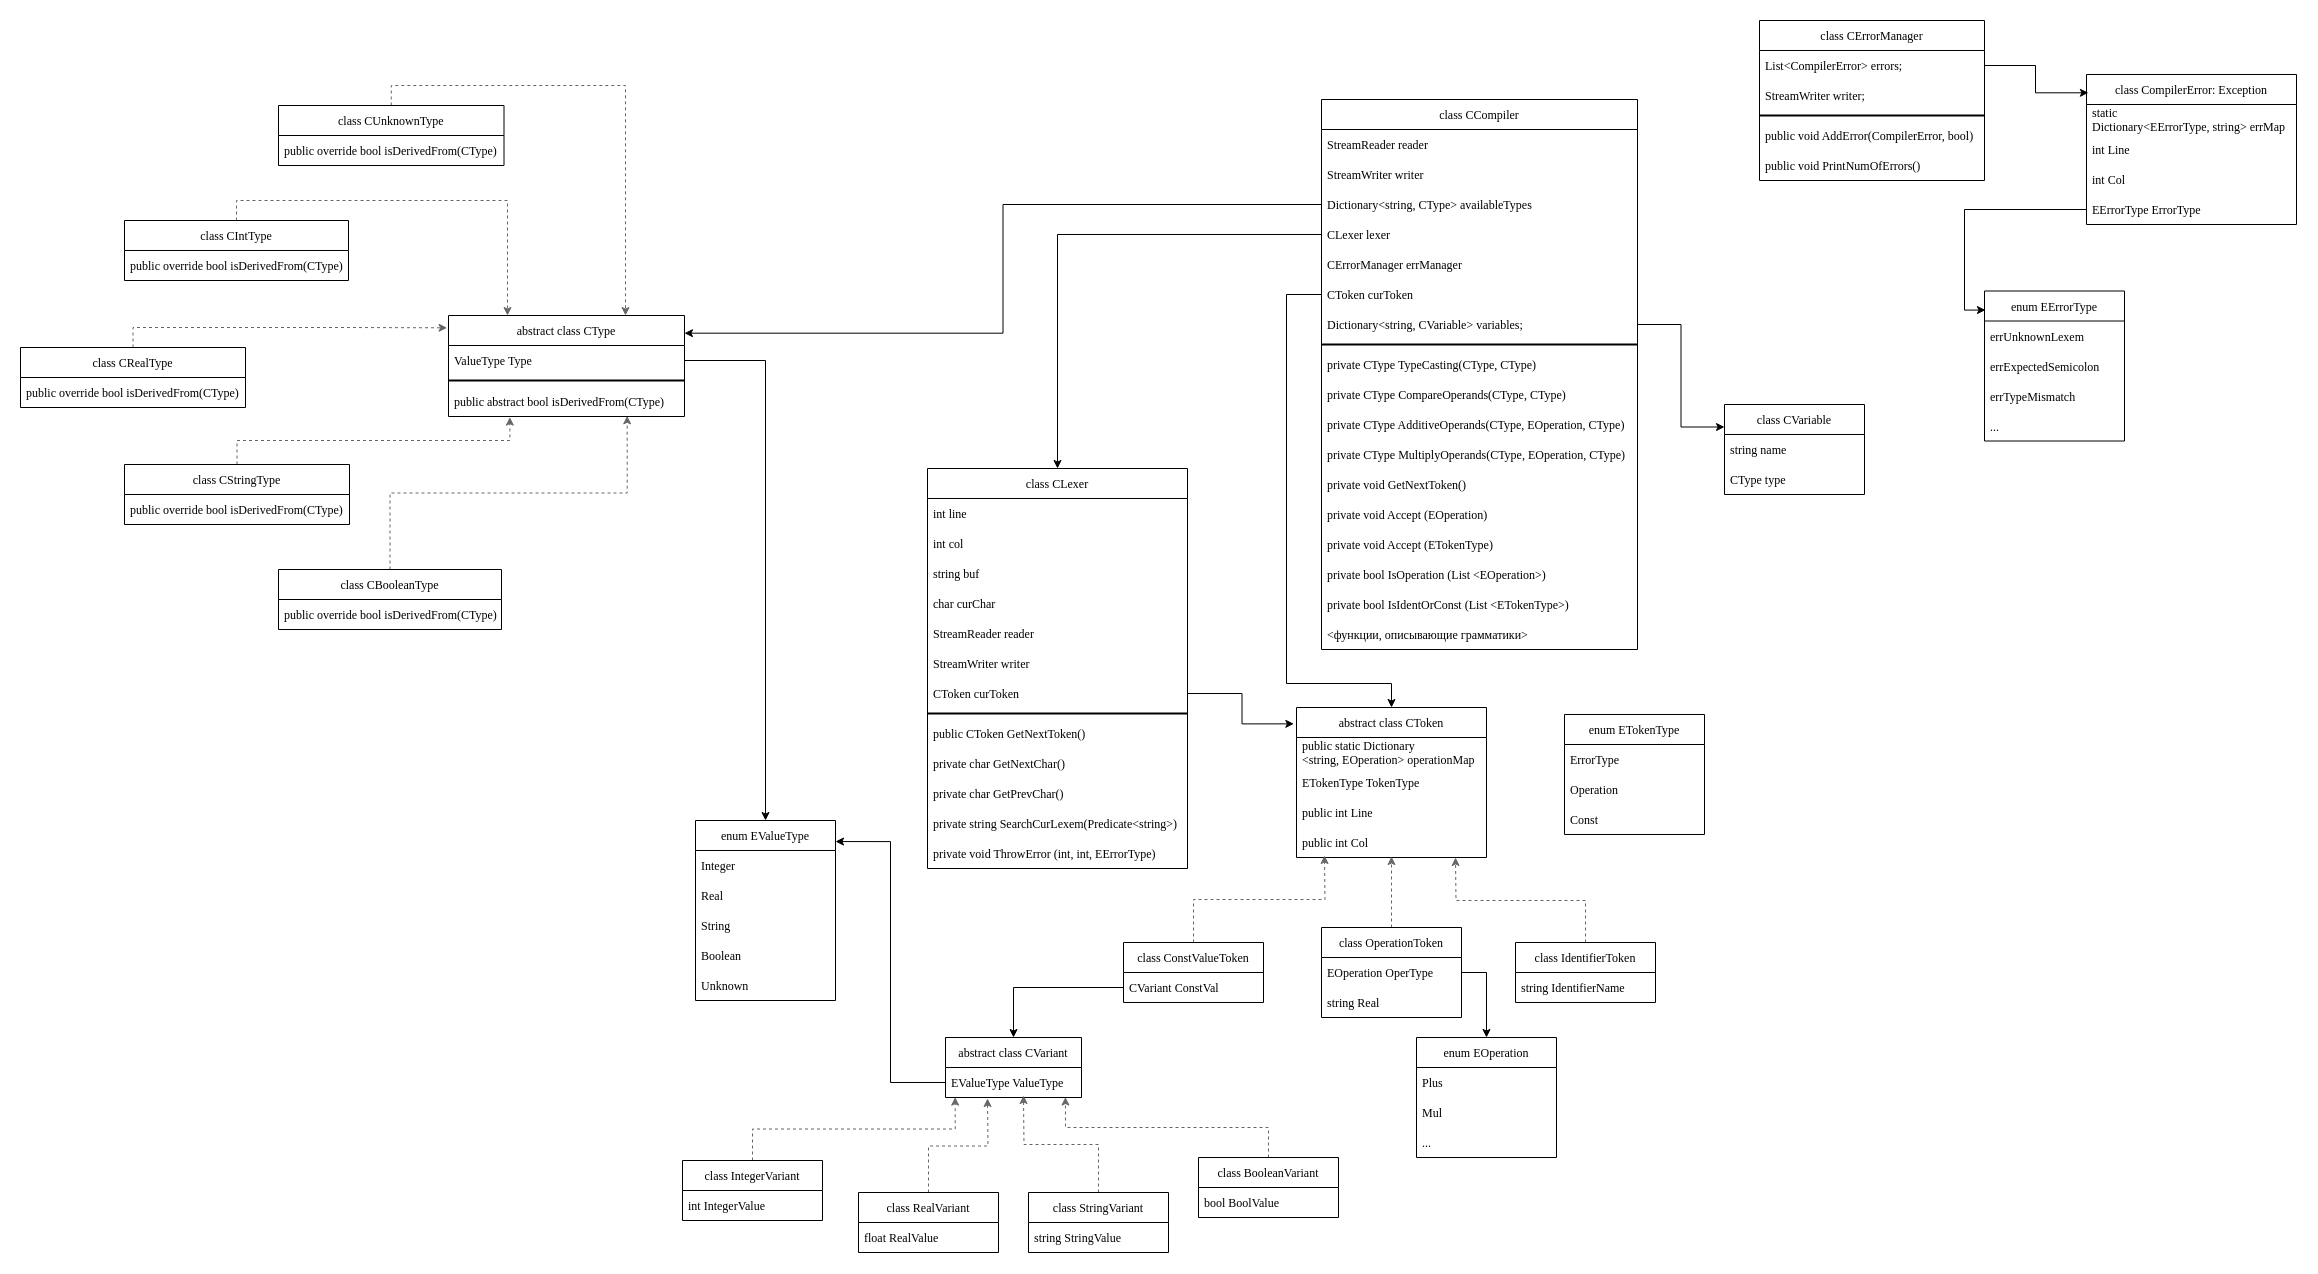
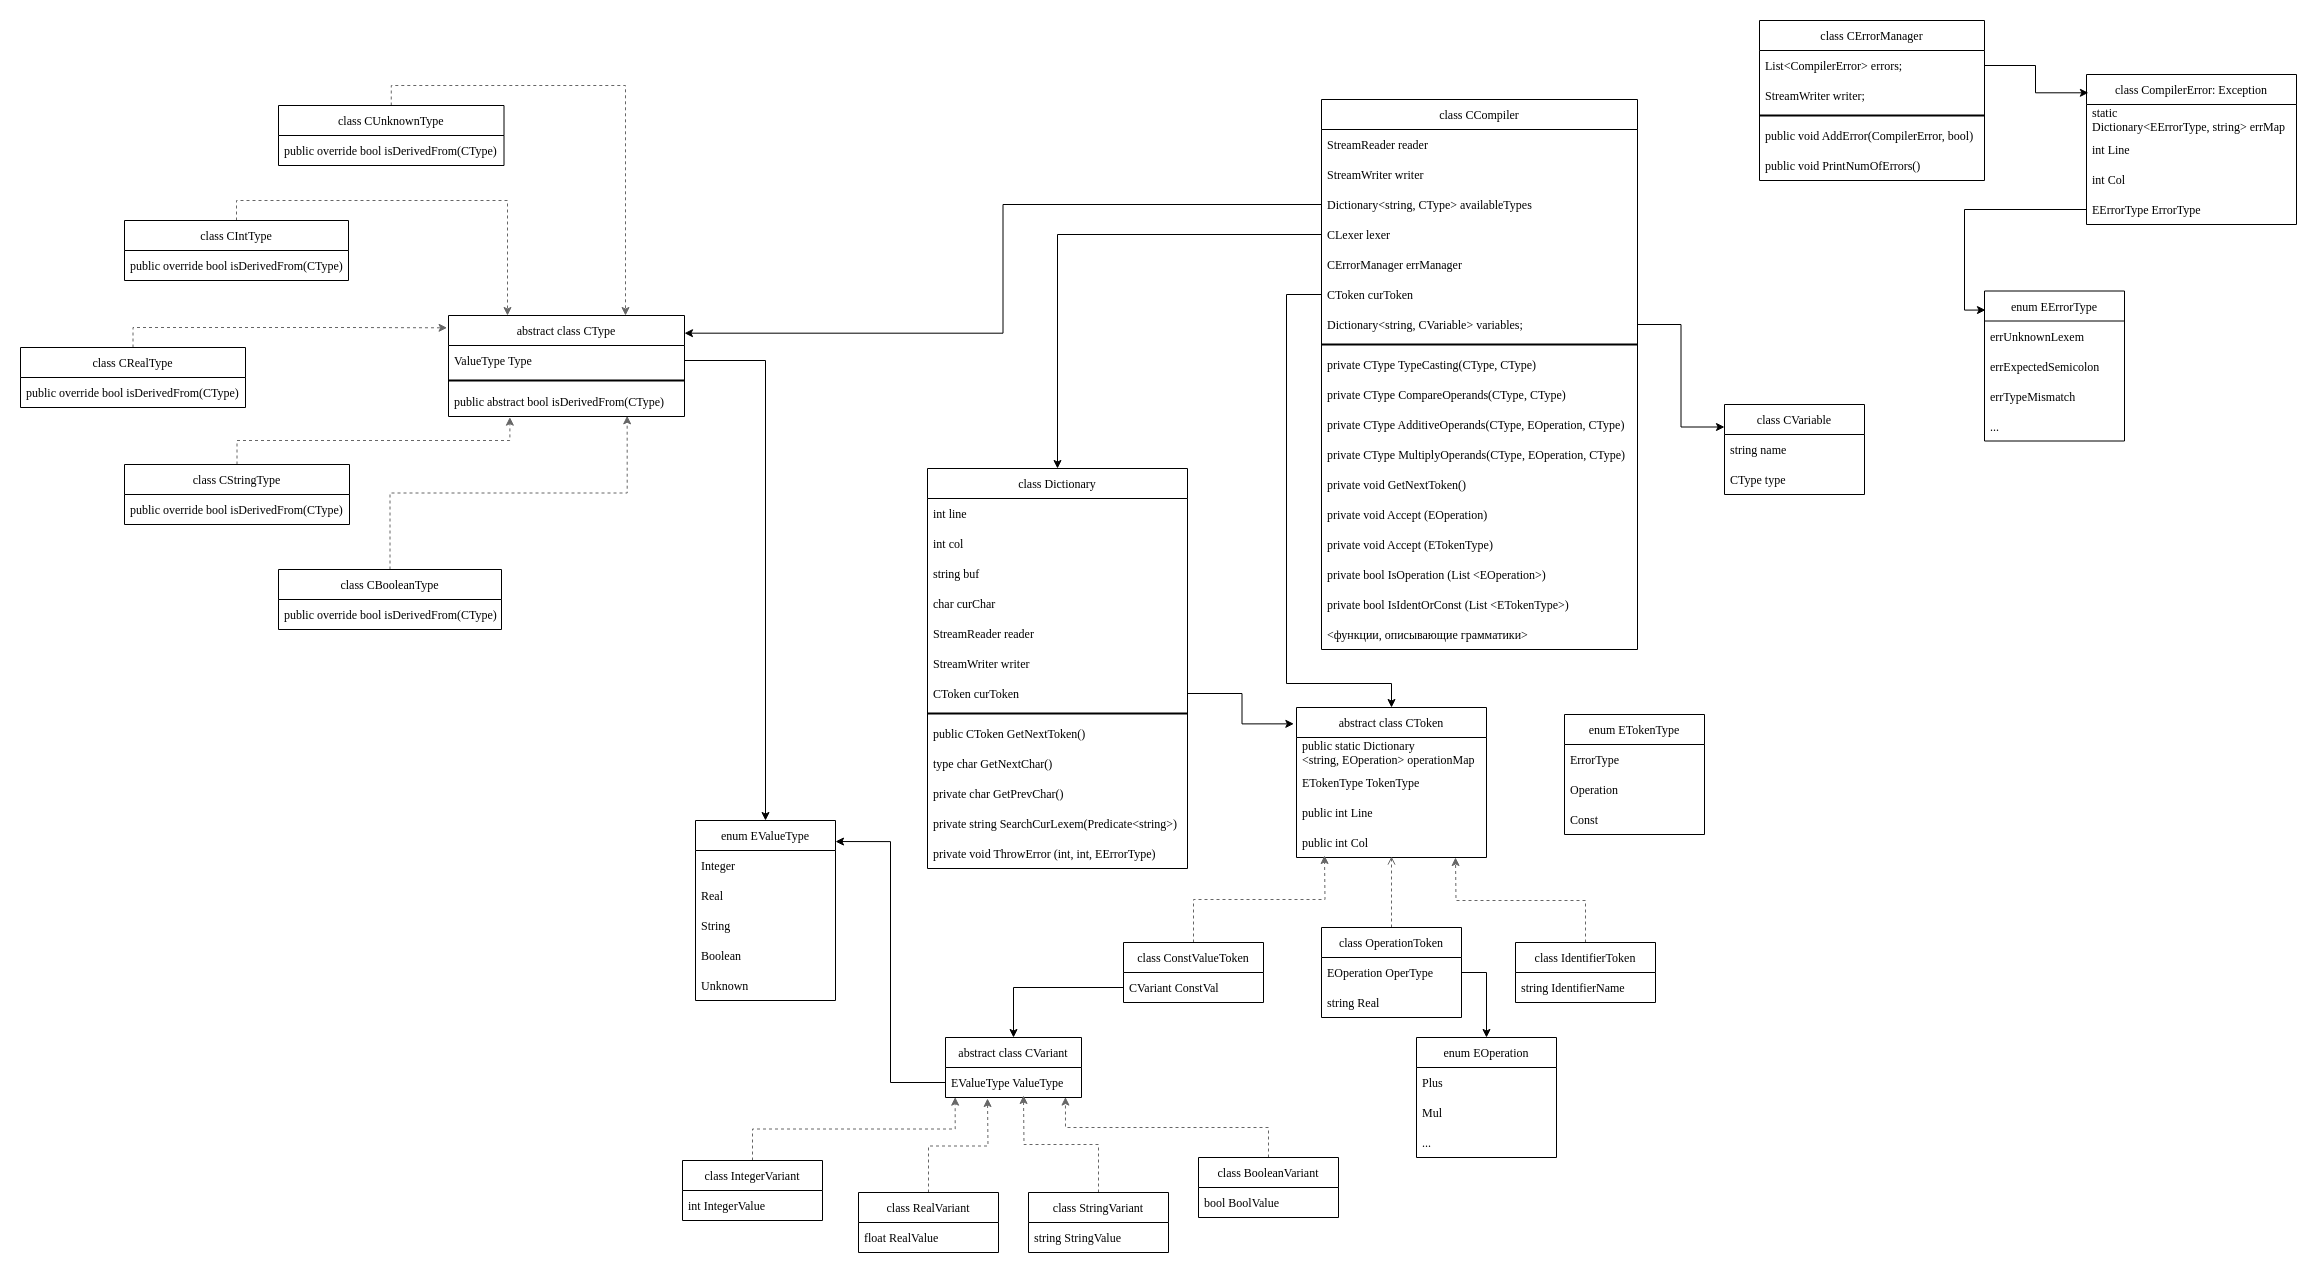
- <mxCell id="41" value="class CLexer" style="swimlane;fontStyle=0;childLayout=stackLayout;horizontal=1;startSize=30;horizontalStack=0;resizeParent=1;resizeParentMax=0;resizeLast=0;collapsible=1;marginBottom=0;fontFamily=Times New Roman;fontSize=12;" parent="1" vertex="1"><mxGeometry x="927" y="468" width="260" height="400" as="geometry" /></mxCell>
+ <mxCell id="41" value="class Dictionary" style="swimlane;fontStyle=0;childLayout=stackLayout;horizontal=1;startSize=30;horizontalStack=0;resizeParent=1;resizeParentMax=0;resizeLast=0;collapsible=1;marginBottom=0;fontFamily=Times New Roman;fontSize=12;" parent="1" vertex="1"><mxGeometry x="927" y="468" width="260" height="400" as="geometry" /></mxCell>
- <mxCell id="51" value="private char GetNextChar()" style="text;strokeColor=none;fillColor=none;align=left;verticalAlign=middle;spacingLeft=4;spacingRight=4;overflow=hidden;points=[[0,0.5],[1,0.5]];portConstraint=eastwest;rotatable=0;fontFamily=Times New Roman;fontSize=12;rounded=0;" parent="41" vertex="1"><mxGeometry y="280" width="260" height="30" as="geometry" /></mxCell>
+ <mxCell id="51" value="type char GetNextChar()" style="text;strokeColor=none;fillColor=none;align=left;verticalAlign=middle;spacingLeft=4;spacingRight=4;overflow=hidden;points=[[0,0.5],[1,0.5]];portConstraint=eastwest;rotatable=0;fontFamily=Times New Roman;fontSize=12;rounded=0;" parent="41" vertex="1"><mxGeometry y="280" width="260" height="30" as="geometry" /></mxCell>
- <mxCell id="7" style="edgeStyle=orthogonalEdgeStyle;rounded=0;orthogonalLoop=1;jettySize=auto;html=1;exitX=0.5;exitY=0;exitDx=0;exitDy=0;entryX=0.5;entryY=0.967;entryDx=0;entryDy=0;entryPerimeter=0;fontFamily=Times New Roman;fontSize=12;dashed=1;fillColor=#f5f5f5;strokeColor=#666666;" parent="1" source="8" target="6" edge="1"><mxGeometry relative="1" as="geometry" /></mxCell>
+ <mxCell id="7" style="edgeStyle=orthogonalEdgeStyle;rounded=0;orthogonalLoop=1;jettySize=auto;html=1;exitX=0.5;exitY=0;exitDx=0;exitDy=0;entryX=0.5;entryY=0.967;entryDx=0;entryDy=0;entryPerimeter=0;fontFamily=Times New Roman;fontSize=12;dashed=1;fillColor=#f5f5f5;strokeColor=#666666;endArrow=open;" parent="1" source="8" target="6" edge="1"><mxGeometry relative="1" as="geometry" /></mxCell>
